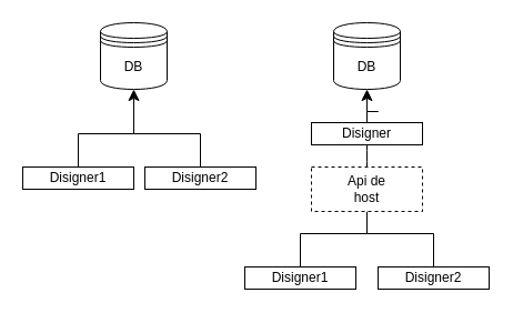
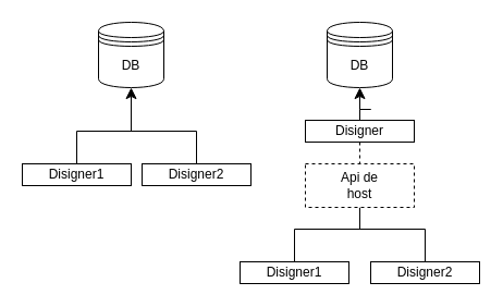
- <mxCell id="12" style="edgeStyle=elbowEdgeStyle;html=1;startArrow=none;endArrow=none;entryX=0.5;entryY=0;entryDx=0;entryDy=0;" edge="1" parent="1" source="13" target="15"><mxGeometry relative="1" as="geometry"><mxPoint x="440" y="150" as="targetPoint" /></mxGeometry></mxCell>
+ <mxCell id="12" style="edgeStyle=elbowEdgeStyle;html=1;startArrow=none;endArrow=none;entryX=0.5;entryY=0;entryDx=0;entryDy=0;dashed=1;" edge="1" parent="1" source="13" target="15"><mxGeometry relative="1" as="geometry"><mxPoint x="440" y="150" as="targetPoint" /></mxGeometry></mxCell>
